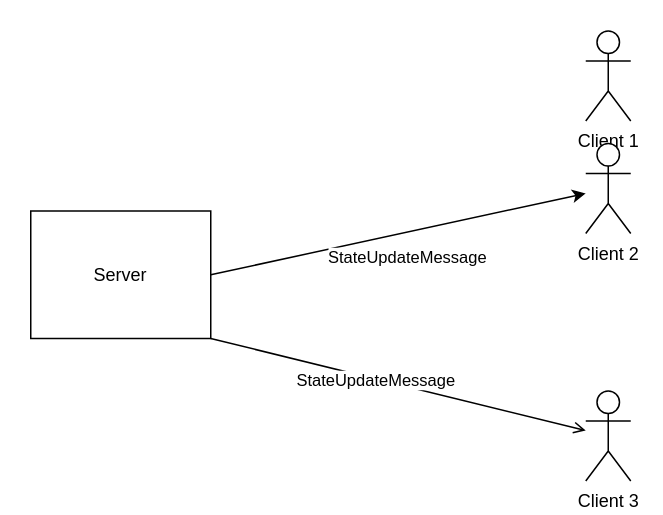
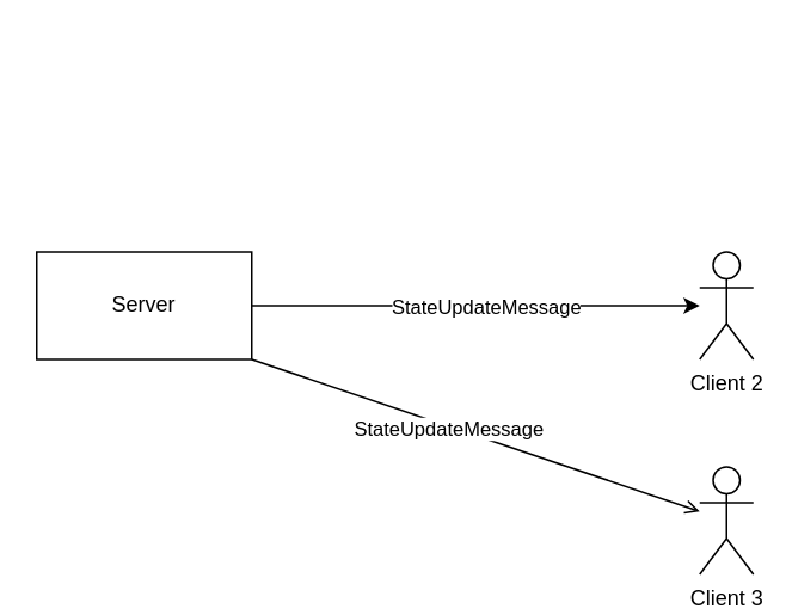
- <mxCell id="3" value="Client 1" style="shape=umlActor;verticalLabelPosition=bottom;verticalAlign=top;html=1;outlineConnect=0;" vertex="1" parent="1"><mxGeometry x="390" y="20" width="30" height="60" as="geometry" /></mxCell>
- <mxCell id="4" value="Client 2" style="shape=umlActor;verticalLabelPosition=bottom;verticalAlign=top;html=1;outlineConnect=0;" vertex="1" parent="1"><mxGeometry x="390" y="95" width="30" height="60" as="geometry" /></mxCell>
+ <mxCell id="4" value="Client 2" style="shape=umlActor;verticalLabelPosition=bottom;verticalAlign=top;html=1;outlineConnect=0;" vertex="1" parent="1"><mxGeometry x="390" y="140" width="30" height="60" as="geometry" /></mxCell>
- <mxCell id="2" value="Server" style="rounded=0;whiteSpace=wrap;html=1;" vertex="1" parent="1"><mxGeometry x="20" y="140" width="120" height="85" as="geometry" /></mxCell>
+ <mxCell id="2" value="Server" style="rounded=0;whiteSpace=wrap;html=1;" vertex="1" parent="1"><mxGeometry x="20" y="140" width="120" height="60" as="geometry" /></mxCell>
